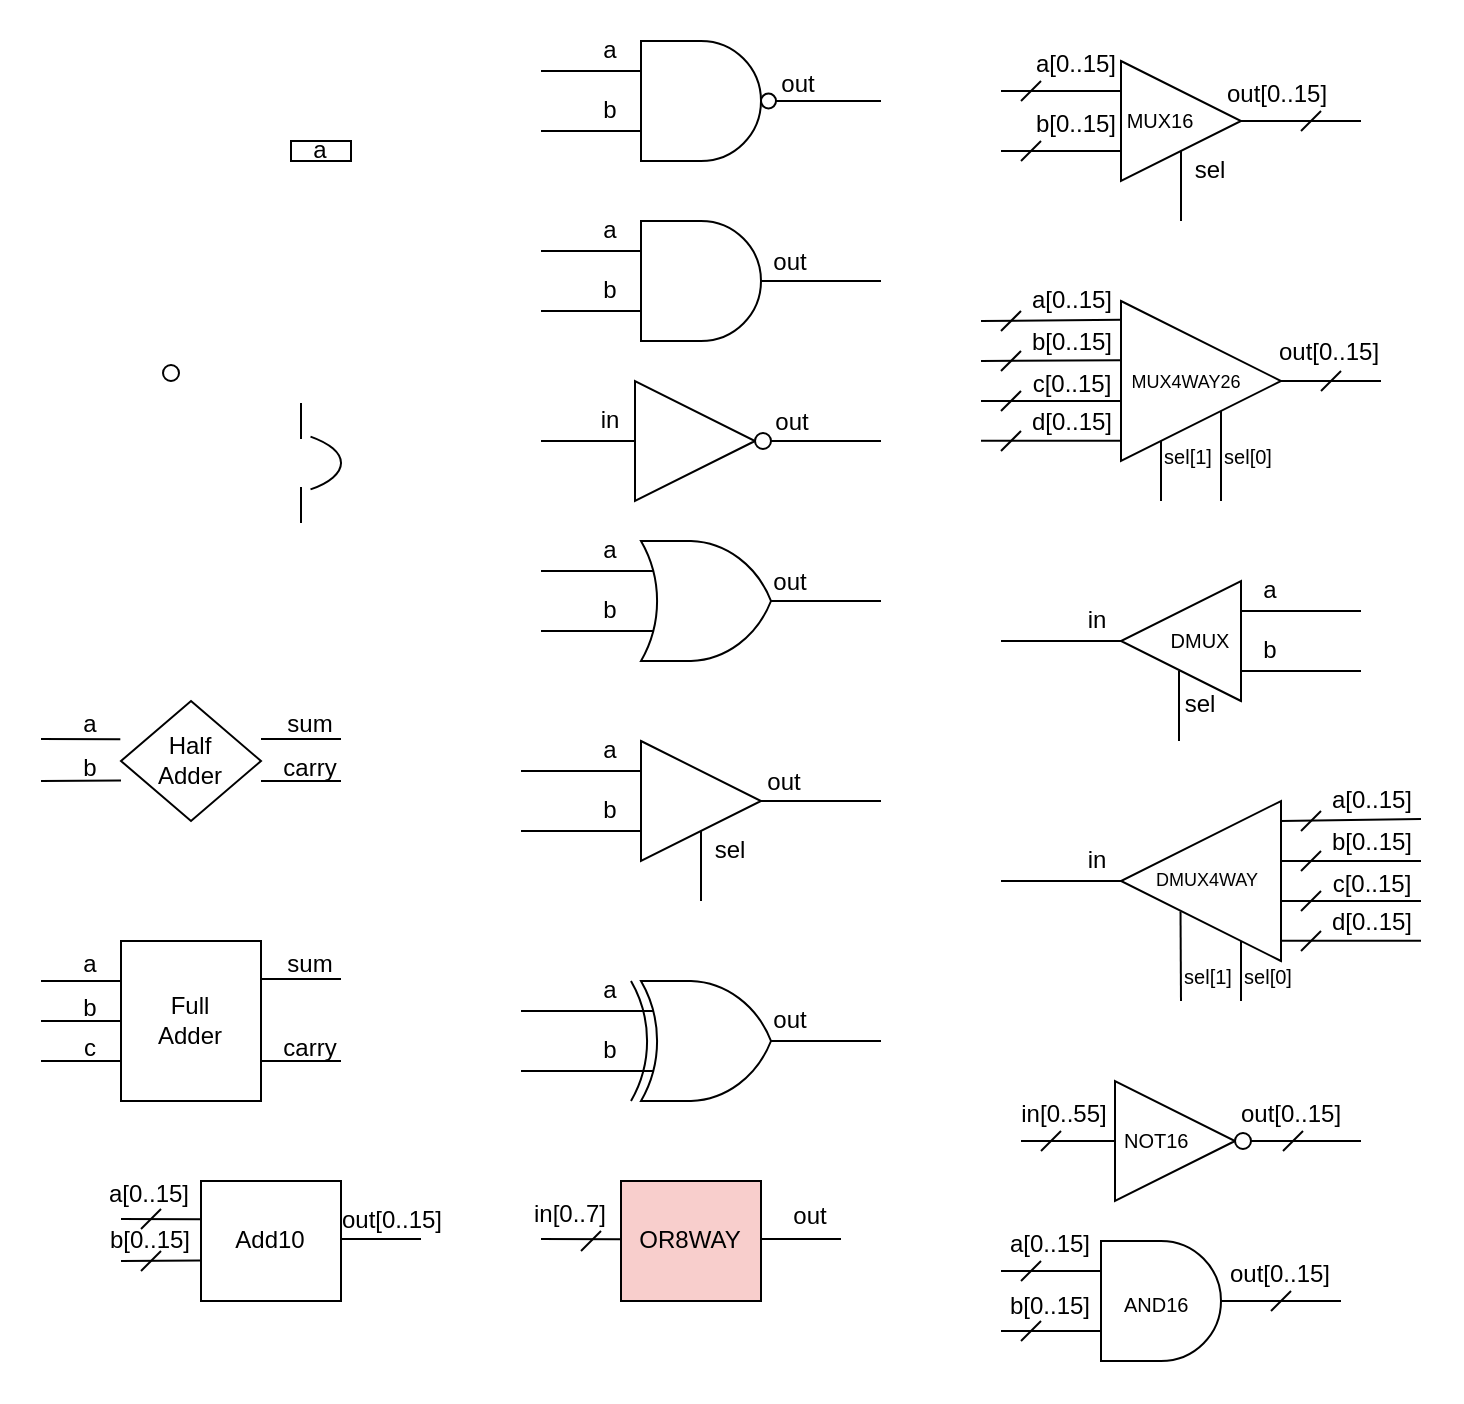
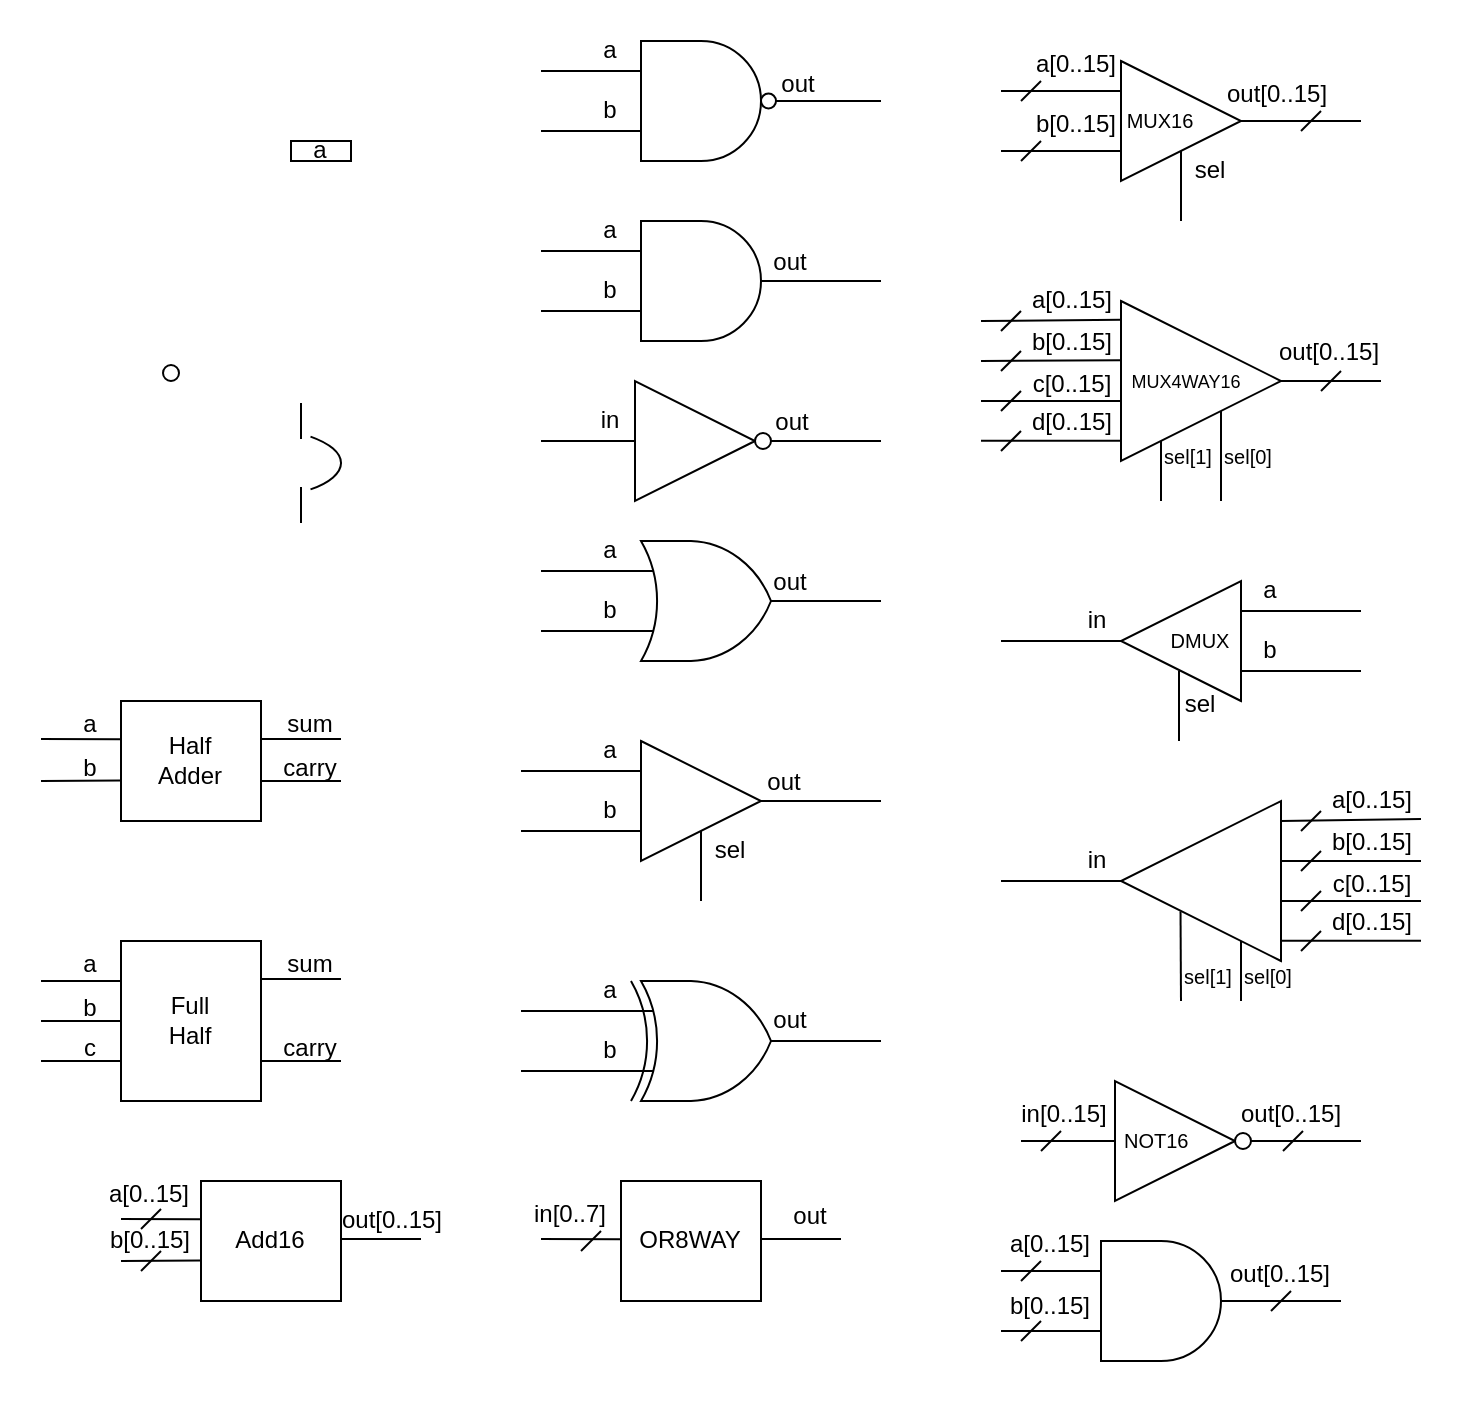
- <mxCell id="73" value="&lt;font style=&quot;font-size: 9px;&quot;&gt;MUX4WAY26&lt;/font&gt;" style="text;html=1;strokeColor=none;fillColor=none;align=center;verticalAlign=middle;whiteSpace=wrap;rounded=0;" vertex="1" parent="60"><mxGeometry x="73" y="30" width="60" height="30" as="geometry" /></mxCell>
+ <mxCell id="73" value="&lt;font style=&quot;font-size: 9px;&quot;&gt;MUX4WAY16&lt;/font&gt;" style="text;html=1;strokeColor=none;fillColor=none;align=center;verticalAlign=middle;whiteSpace=wrap;rounded=0;" vertex="1" parent="60"><mxGeometry x="73" y="30" width="60" height="30" as="geometry" /></mxCell>
- <mxCell id="123" value="Half&lt;br&gt;Adder" style="rhombus;whiteSpace=wrap;html=1;" vertex="1" parent="122"><mxGeometry x="40" width="70" height="60" as="geometry" /></mxCell>
+ <mxCell id="123" value="Half&lt;br&gt;Adder" style="rounded=0;whiteSpace=wrap;html=1;" vertex="1" parent="122"><mxGeometry x="40" width="70" height="60" as="geometry" /></mxCell>
- <mxCell id="113" value="&lt;span style=&quot;color: rgb(0, 0, 0); font-family: Helvetica; font-size: 9px; font-style: normal; font-variant-ligatures: normal; font-variant-caps: normal; font-weight: 400; letter-spacing: normal; orphans: 2; text-align: center; text-indent: 0px; text-transform: none; widows: 2; word-spacing: 0px; -webkit-text-stroke-width: 0px; background-color: rgb(251, 251, 251); text-decoration-thickness: initial; text-decoration-style: initial; text-decoration-color: initial; float: none; display: inline !important;&quot;&gt;DMUX4WAY&lt;/span&gt;" style="text;whiteSpace=wrap;html=1;" vertex="1" parent="93"><mxGeometry x="76" y="30.04" width="64" height="24.96" as="geometry" /></mxCell>
- <mxCell id="134" value="Full&lt;br&gt;Adder" style="rounded=0;whiteSpace=wrap;html=1;" vertex="1" parent="133"><mxGeometry x="40" width="70" height="80" as="geometry" /></mxCell>
+ <mxCell id="134" value="Full&lt;br&gt;Half" style="rounded=0;whiteSpace=wrap;html=1;" vertex="1" parent="133"><mxGeometry x="40" width="70" height="80" as="geometry" /></mxCell>
- <mxCell id="159" value="in[0..55]" style="text;html=1;strokeColor=none;fillColor=none;align=center;verticalAlign=middle;whiteSpace=wrap;rounded=0;" vertex="1" parent="156"><mxGeometry x="-3" y="12" width="50" height="10" as="geometry" /></mxCell>
+ <mxCell id="159" value="in[0..15]" style="text;html=1;strokeColor=none;fillColor=none;align=center;verticalAlign=middle;whiteSpace=wrap;rounded=0;" vertex="1" parent="156"><mxGeometry x="-3" y="12" width="50" height="10" as="geometry" /></mxCell>
- <mxCell id="147" value="Add10" style="rounded=0;whiteSpace=wrap;html=1;" vertex="1" parent="146"><mxGeometry x="40" width="70" height="60" as="geometry" /></mxCell>
+ <mxCell id="147" value="Add16" style="rounded=0;whiteSpace=wrap;html=1;" vertex="1" parent="146"><mxGeometry x="40" width="70" height="60" as="geometry" /></mxCell>
- <mxCell id="178" value="OR8WAY" style="rounded=0;whiteSpace=wrap;html=1;fillColor=#f8cecc;" vertex="1" parent="177"><mxGeometry x="40" width="70" height="60" as="geometry" /></mxCell>
+ <mxCell id="178" value="OR8WAY" style="rounded=0;whiteSpace=wrap;html=1;" vertex="1" parent="177"><mxGeometry x="40" width="70" height="60" as="geometry" /></mxCell>
- <mxCell id="173" value="&lt;div style=&quot;text-align: center;&quot;&gt;&lt;span style=&quot;background-color: initial;&quot;&gt;&lt;font size=&quot;1&quot;&gt;AND16&lt;/font&gt;&lt;/span&gt;&lt;/div&gt;" style="text;whiteSpace=wrap;html=1;" vertex="1" parent="165"><mxGeometry x="60" y="17.52" width="40" height="24.96" as="geometry" /></mxCell>
